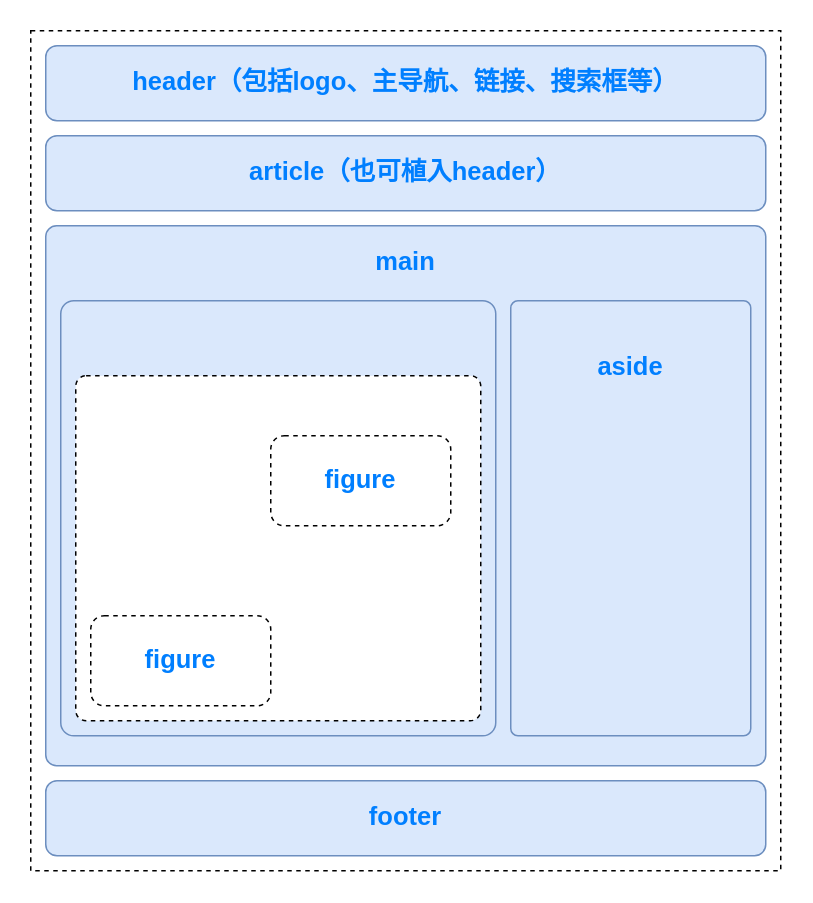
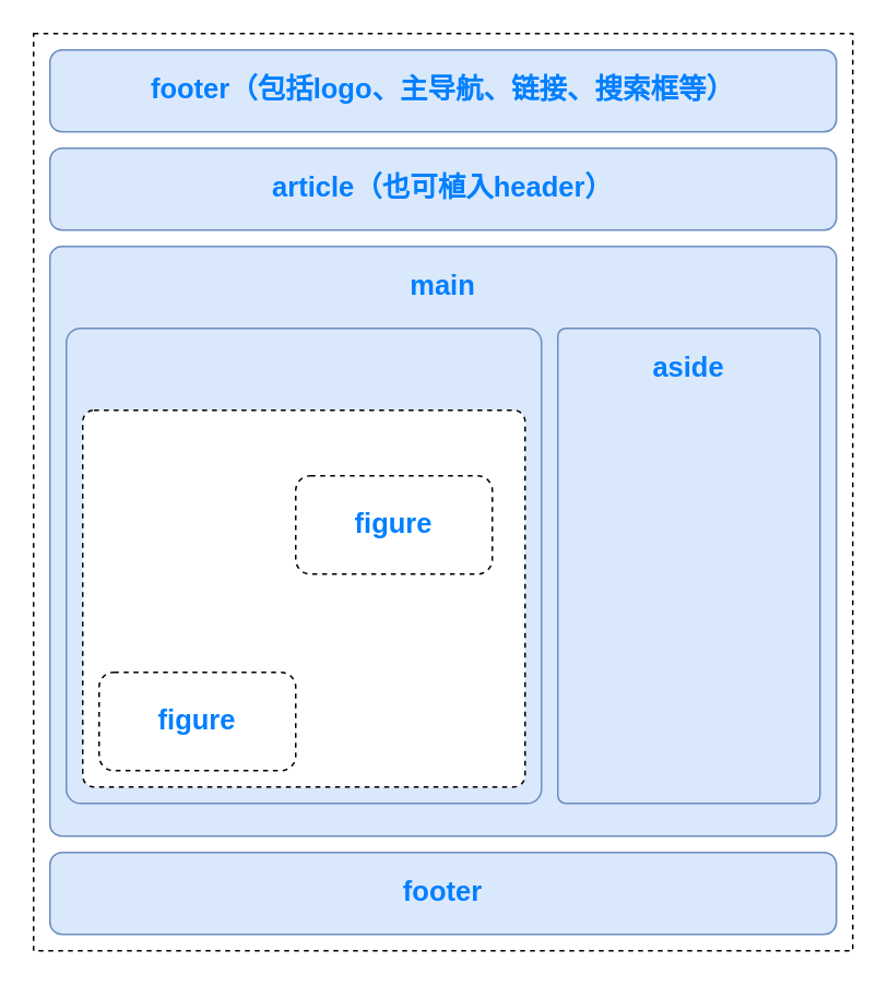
- <mxCell id="3" value="&lt;font color=&quot;#007fff&quot; style=&quot;font-size: 17px;&quot;&gt;&lt;b&gt;header（包括logo、主导航、链接、搜索框等）&lt;/b&gt;&lt;/font&gt;" style="rounded=1;whiteSpace=wrap;html=1;fillColor=#dae8fc;strokeColor=#6c8ebf;" vertex="1" parent="1"><mxGeometry x="30" y="30" width="480" height="50" as="geometry" /></mxCell>
+ <mxCell id="3" value="&lt;font color=&quot;#007fff&quot; style=&quot;font-size: 17px;&quot;&gt;&lt;b&gt;footer（包括logo、主导航、链接、搜索框等）&lt;/b&gt;&lt;/font&gt;" style="rounded=1;whiteSpace=wrap;html=1;fillColor=#dae8fc;strokeColor=#6c8ebf;" vertex="1" parent="1"><mxGeometry x="30" y="30" width="480" height="50" as="geometry" /></mxCell>
- <mxCell id="12" value="&lt;b&gt;aside&lt;/b&gt;" style="text;html=1;strokeColor=none;fillColor=none;align=center;verticalAlign=middle;whiteSpace=wrap;rounded=0;fontSize=17;fontColor=#007FFF;" vertex="1" parent="1"><mxGeometry x="390" y="230" width="60" height="30" as="geometry" /></mxCell>
+ <mxCell id="12" value="&lt;b&gt;aside&lt;/b&gt;" style="text;html=1;strokeColor=none;fillColor=none;align=center;verticalAlign=middle;whiteSpace=wrap;rounded=0;fontSize=17;fontColor=#007FFF;" vertex="1" parent="1"><mxGeometry x="390" y="210" width="60" height="30" as="geometry" /></mxCell>
